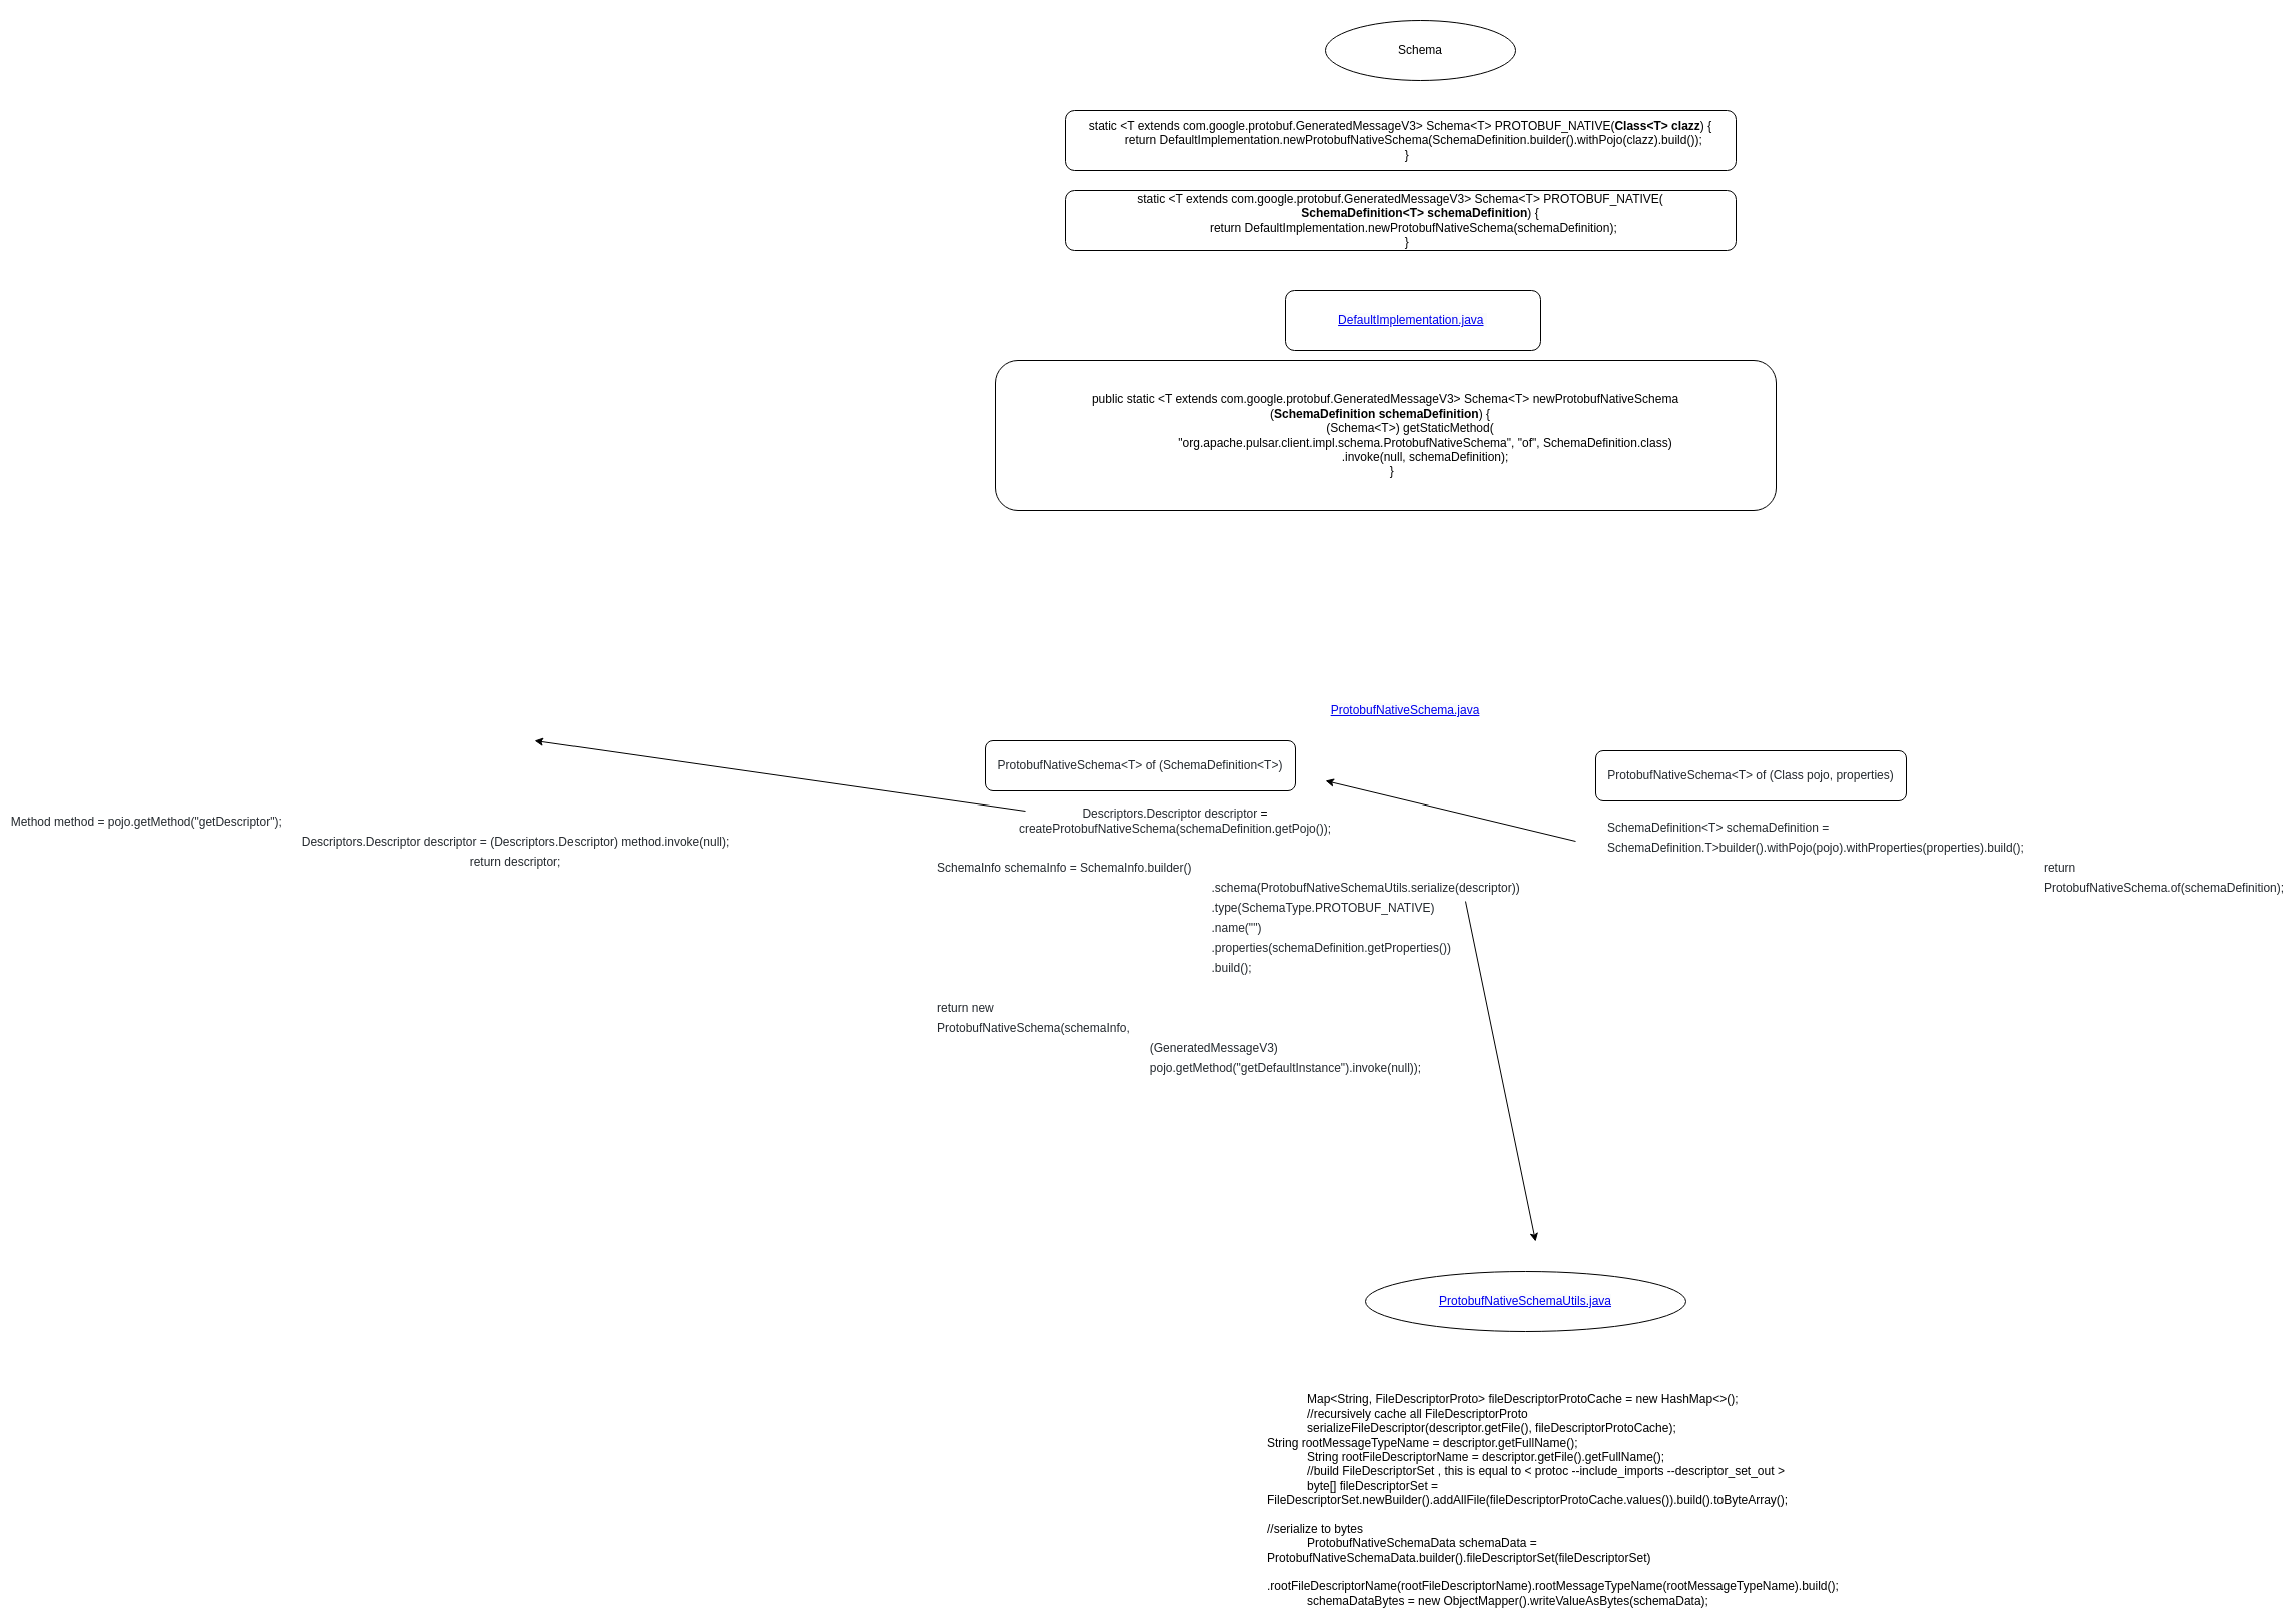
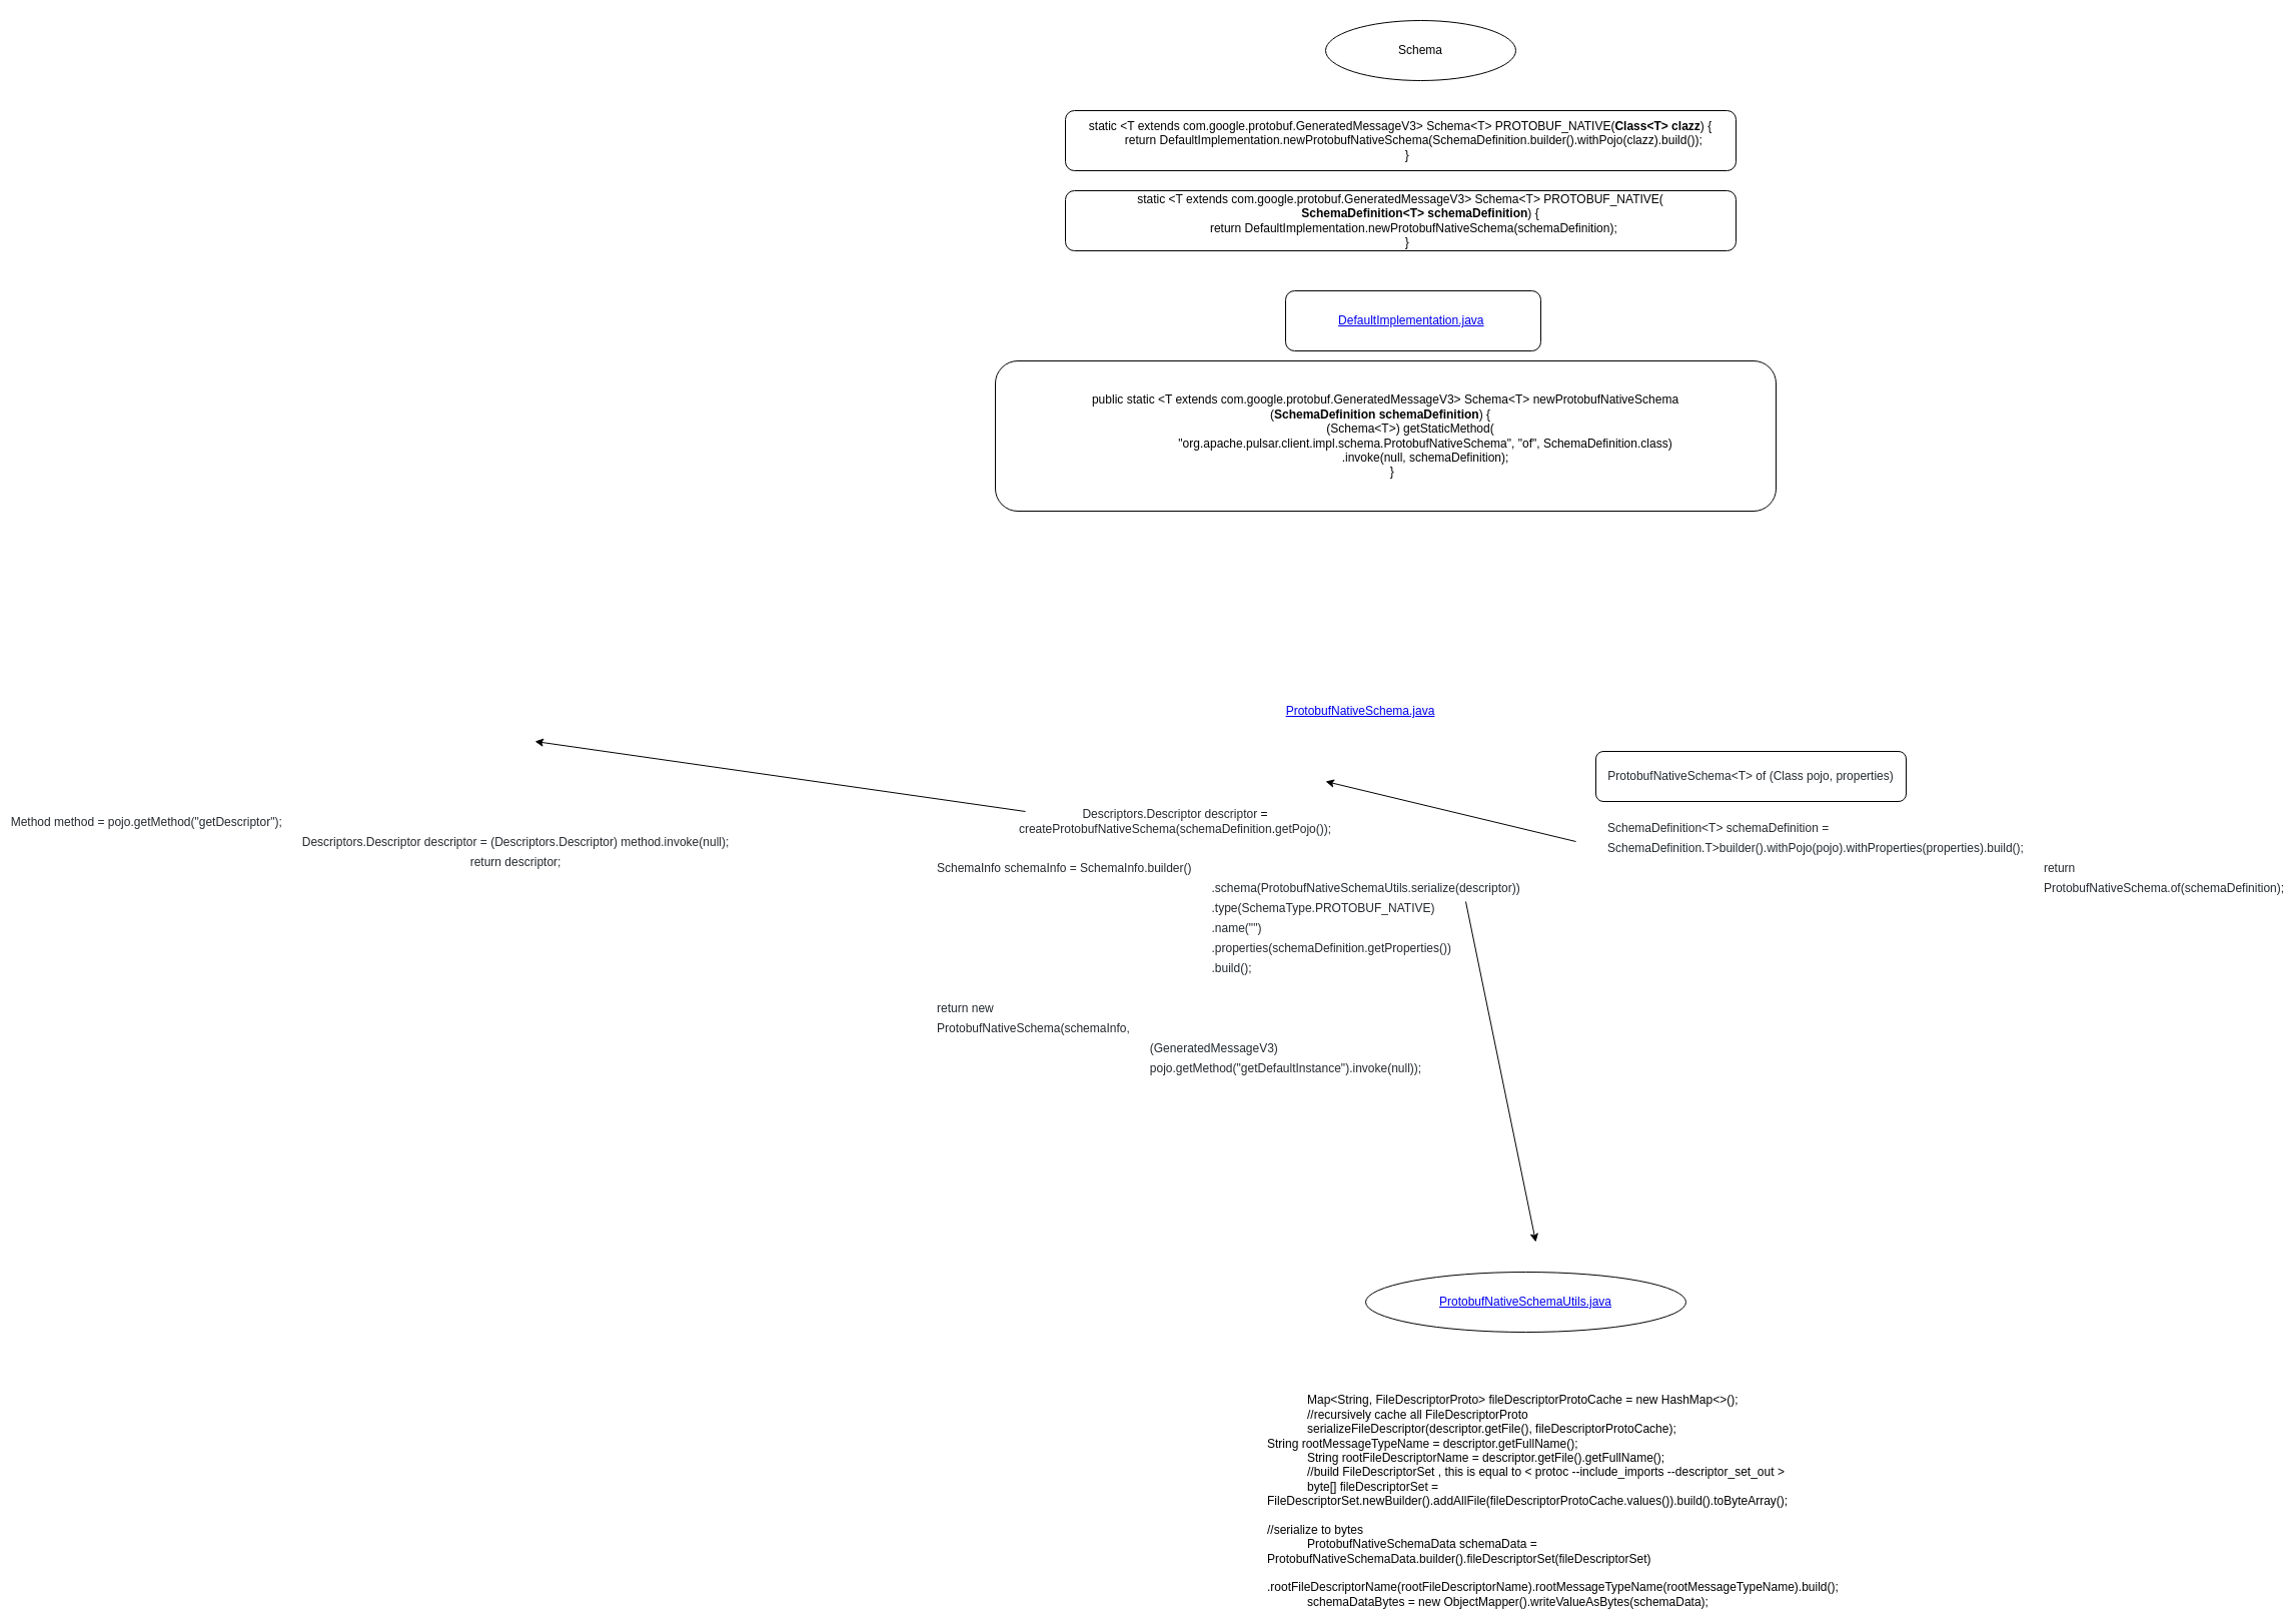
- <mxCell id="7" value="&lt;a title=&quot;pulsar-client/src/main/java/org/apache/pulsar/client/impl/schema/ProtobufNativeSchema.java&quot; class=&quot;Link--primary&quot; href=&quot;https://github.com/apache/pulsar/pull/8372/files#diff-2307caa16bd34481da63aa37cfa68b7c3c4da0c1bc77126a52c5f3e71e4e9add&quot; style=&quot;box-sizing: border-box ; background-color: rgb(250 , 251 , 252) ; font-family: , &amp;#34;consolas&amp;#34; , &amp;#34;liberation mono&amp;#34; , &amp;#34;menlo&amp;#34; , monospace&quot;&gt;ProtobufNativeSchema.java&lt;/a&gt;" style="text;html=1;strokeColor=none;fillColor=none;align=center;verticalAlign=middle;whiteSpace=wrap;rounded=0;" vertex="1" parent="1"><mxGeometry x="775" y="700" width="230" height="20" as="geometry" /></mxCell>
+ <mxCell id="7" value="&lt;a title=&quot;pulsar-client/src/main/java/org/apache/pulsar/client/impl/schema/ProtobufNativeSchema.java&quot; class=&quot;Link--primary&quot; href=&quot;https://github.com/apache/pulsar/pull/8372/files#diff-2307caa16bd34481da63aa37cfa68b7c3c4da0c1bc77126a52c5f3e71e4e9add&quot; style=&quot;box-sizing: border-box ; background-color: rgb(250 , 251 , 252) ; font-family: , &amp;#34;consolas&amp;#34; , &amp;#34;liberation mono&amp;#34; , &amp;#34;menlo&amp;#34; , monospace&quot;&gt;ProtobufNativeSchema.java&lt;/a&gt;" style="text;html=1;strokeColor=none;fillColor=none;align=center;verticalAlign=middle;whiteSpace=wrap;rounded=0;" vertex="1" parent="1"><mxGeometry x="730" y="700" width="230" height="20" as="geometry" /></mxCell>
- <mxCell id="8" value="&lt;span class=&quot;pl-smi&quot; style=&quot;box-sizing: border-box ; color: rgb(36 , 41 , 46) ; font-family: , &amp;#34;consolas&amp;#34; , &amp;#34;liberation mono&amp;#34; , &amp;#34;menlo&amp;#34; , monospace ; background-color: rgb(255 , 255 , 255)&quot;&gt;ProtobufNativeSchema&amp;lt;T&amp;gt; of (SchemaDefinition&amp;lt;T&amp;gt;)&lt;/span&gt;&lt;span style=&quot;color: rgb(36 , 41 , 46) ; font-family: , &amp;#34;consolas&amp;#34; , &amp;#34;liberation mono&amp;#34; , &amp;#34;menlo&amp;#34; , monospace ; background-color: rgb(255 , 255 , 255)&quot;&gt;&lt;/span&gt;" style="rounded=1;whiteSpace=wrap;html=1;" vertex="1" parent="1"><mxGeometry x="470" y="740" width="310" height="50" as="geometry" /></mxCell>
